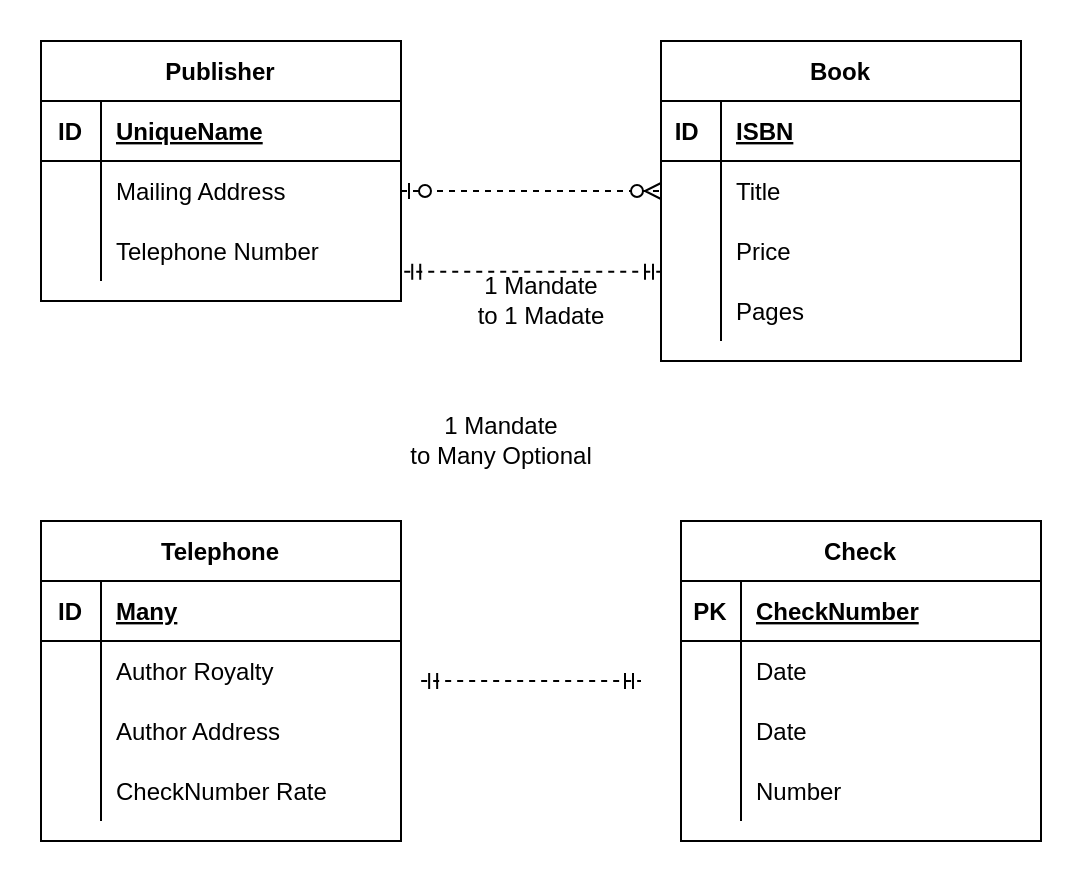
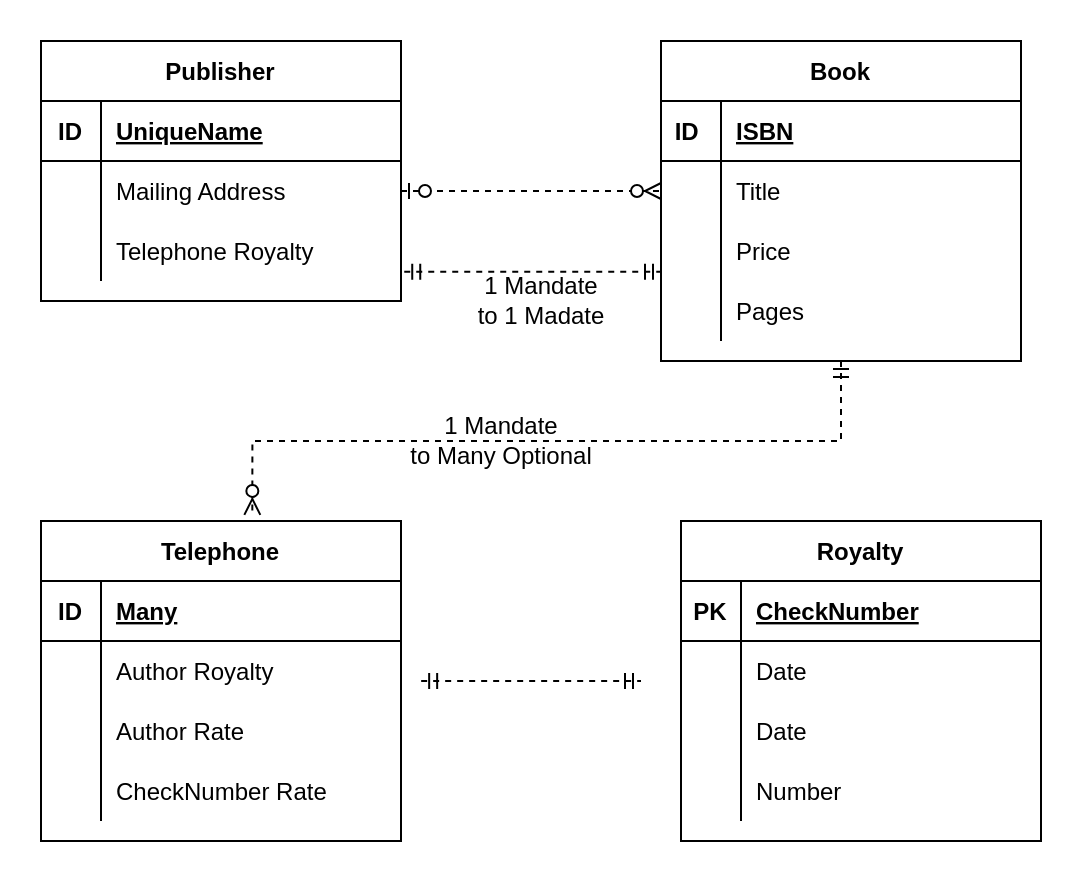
- <mxCell id="11" value="Telephone Number" style="shape=partialRectangle;connectable=0;fillColor=none;top=0;left=0;bottom=0;right=0;align=left;spacingLeft=6;overflow=hidden;" vertex="1" parent="9"><mxGeometry x="30" width="150" height="30" as="geometry"><mxRectangle width="150" height="30" as="alternateBounds" /></mxGeometry></mxCell>
+ <mxCell id="11" value="Telephone Royalty" style="shape=partialRectangle;connectable=0;fillColor=none;top=0;left=0;bottom=0;right=0;align=left;spacingLeft=6;overflow=hidden;" vertex="1" parent="9"><mxGeometry x="30" width="150" height="30" as="geometry"><mxRectangle width="150" height="30" as="alternateBounds" /></mxGeometry></mxCell>
+ <mxCell id="54" value="" style="edgeStyle=orthogonalEdgeStyle;fontSize=12;html=1;endArrow=ERzeroToMany;startArrow=ERmandOne;rounded=0;exitX=0.5;exitY=1;exitDx=0;exitDy=0;entryX=0.587;entryY=-0.019;entryDx=0;entryDy=0;entryPerimeter=0;dashed=1;" edge="1" parent="1" source="12" target="25"><mxGeometry width="100" height="100" relative="1" as="geometry"><mxPoint x="60" y="250" as="sourcePoint" /><mxPoint x="390" y="180" as="targetPoint" /></mxGeometry></mxCell>
- <mxCell id="38" value="Check" style="shape=table;startSize=30;container=1;collapsible=1;childLayout=tableLayout;fixedRows=1;rowLines=0;fontStyle=1;align=center;resizeLast=1;" vertex="1" parent="1"><mxGeometry x="340" y="260" width="180" height="160" as="geometry" /></mxCell>
+ <mxCell id="38" value="Royalty" style="shape=table;startSize=30;container=1;collapsible=1;childLayout=tableLayout;fixedRows=1;rowLines=0;fontStyle=1;align=center;resizeLast=1;" vertex="1" parent="1"><mxGeometry x="340" y="260" width="180" height="160" as="geometry" /></mxCell>
- <mxCell id="34" value="Author Address" style="shape=partialRectangle;connectable=0;fillColor=none;top=0;left=0;bottom=0;right=0;align=left;spacingLeft=6;overflow=hidden;" vertex="1" parent="32"><mxGeometry x="30" width="150" height="30" as="geometry"><mxRectangle width="150" height="30" as="alternateBounds" /></mxGeometry></mxCell>
+ <mxCell id="34" value="Author Rate" style="shape=partialRectangle;connectable=0;fillColor=none;top=0;left=0;bottom=0;right=0;align=left;spacingLeft=6;overflow=hidden;" vertex="1" parent="32"><mxGeometry x="30" width="150" height="30" as="geometry"><mxRectangle width="150" height="30" as="alternateBounds" /></mxGeometry></mxCell>
